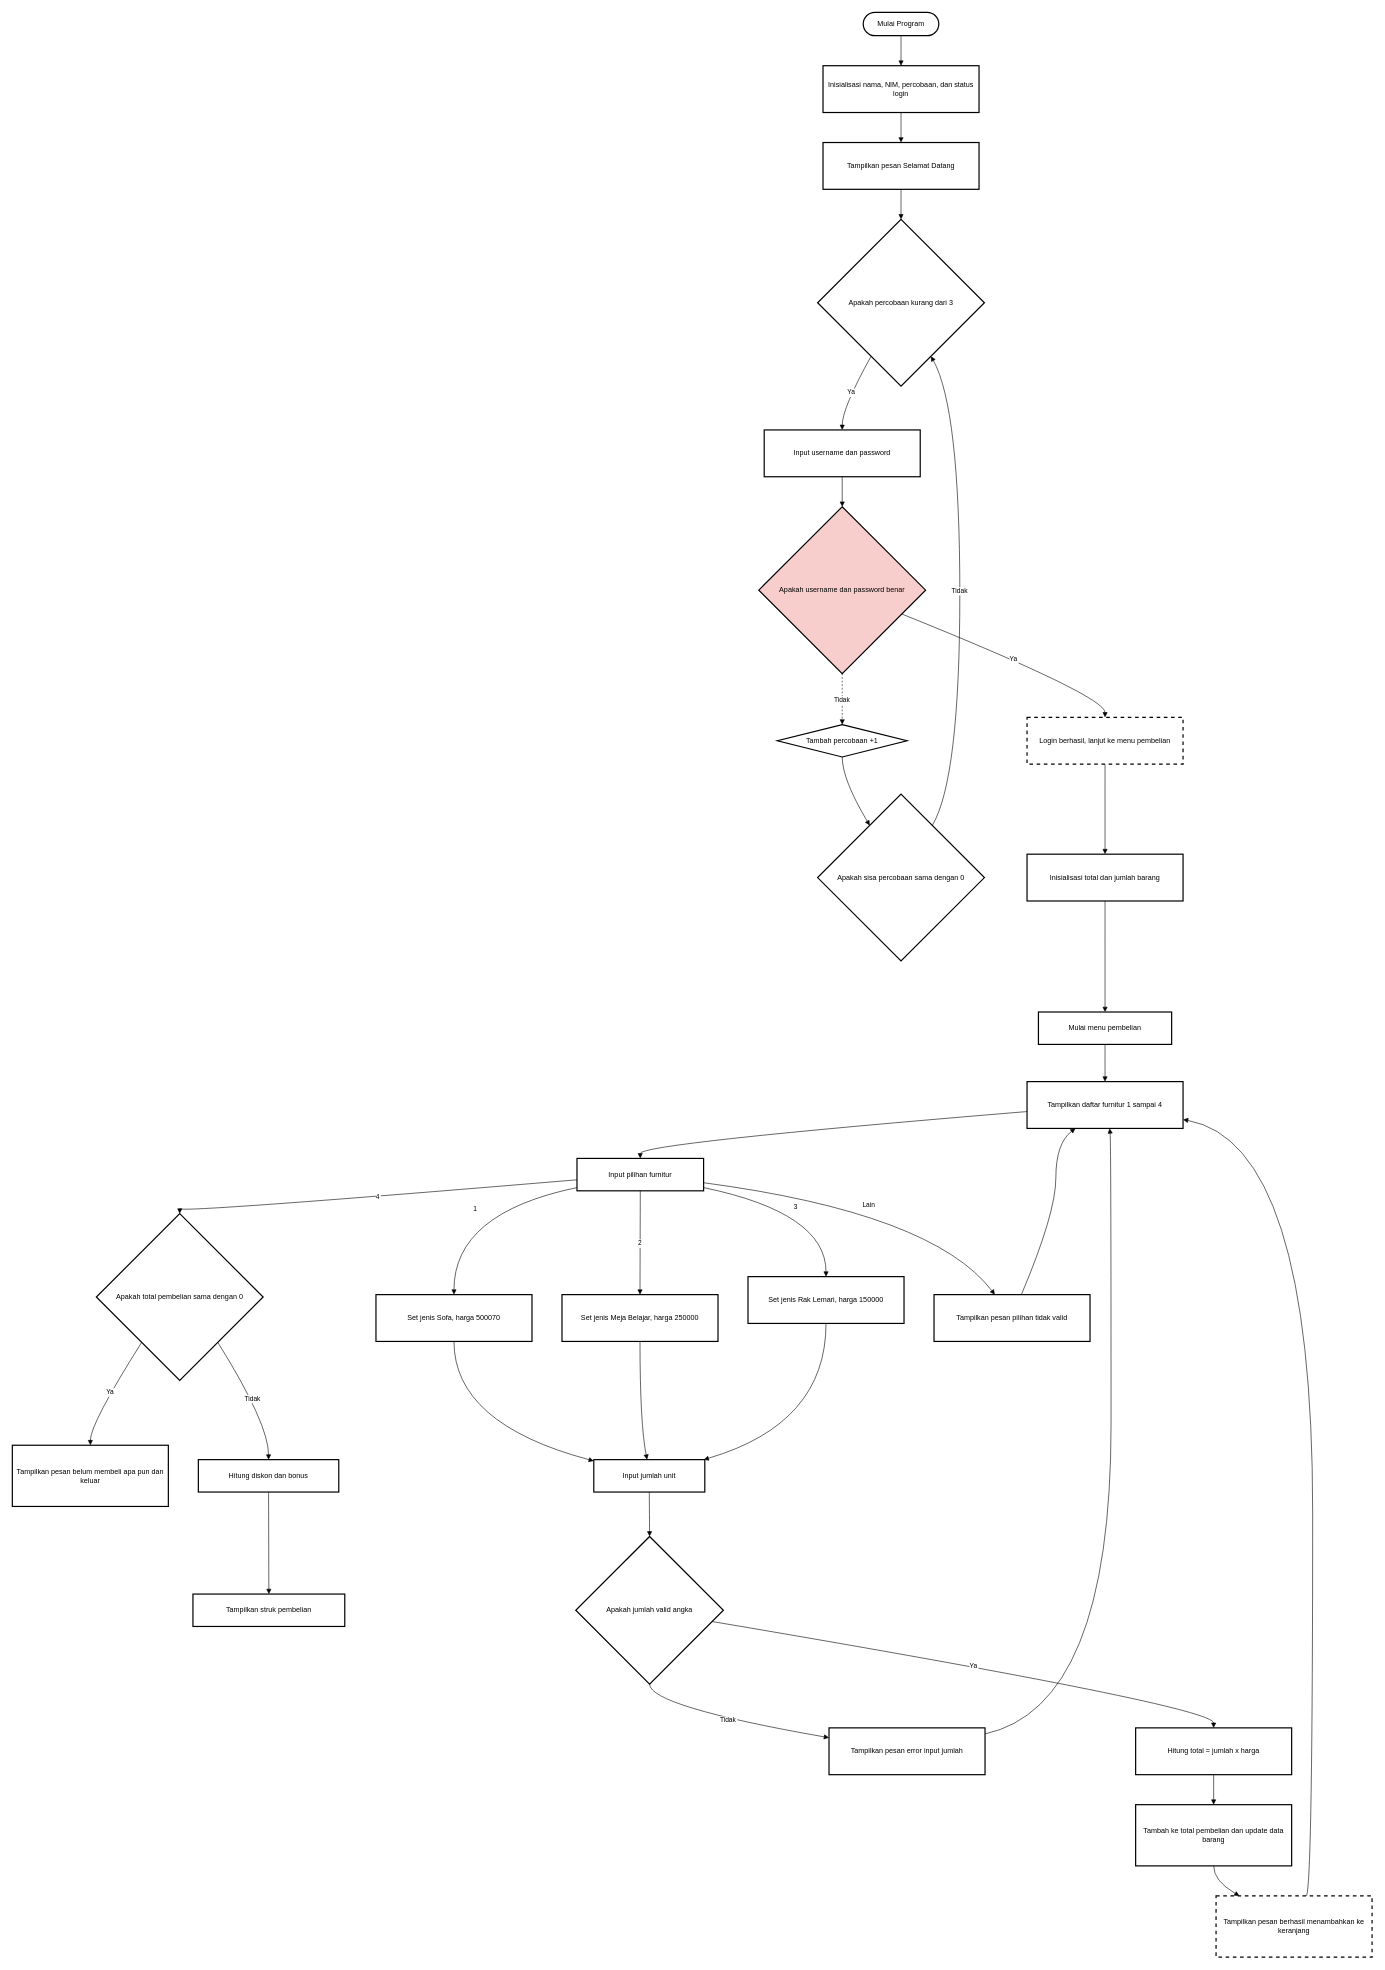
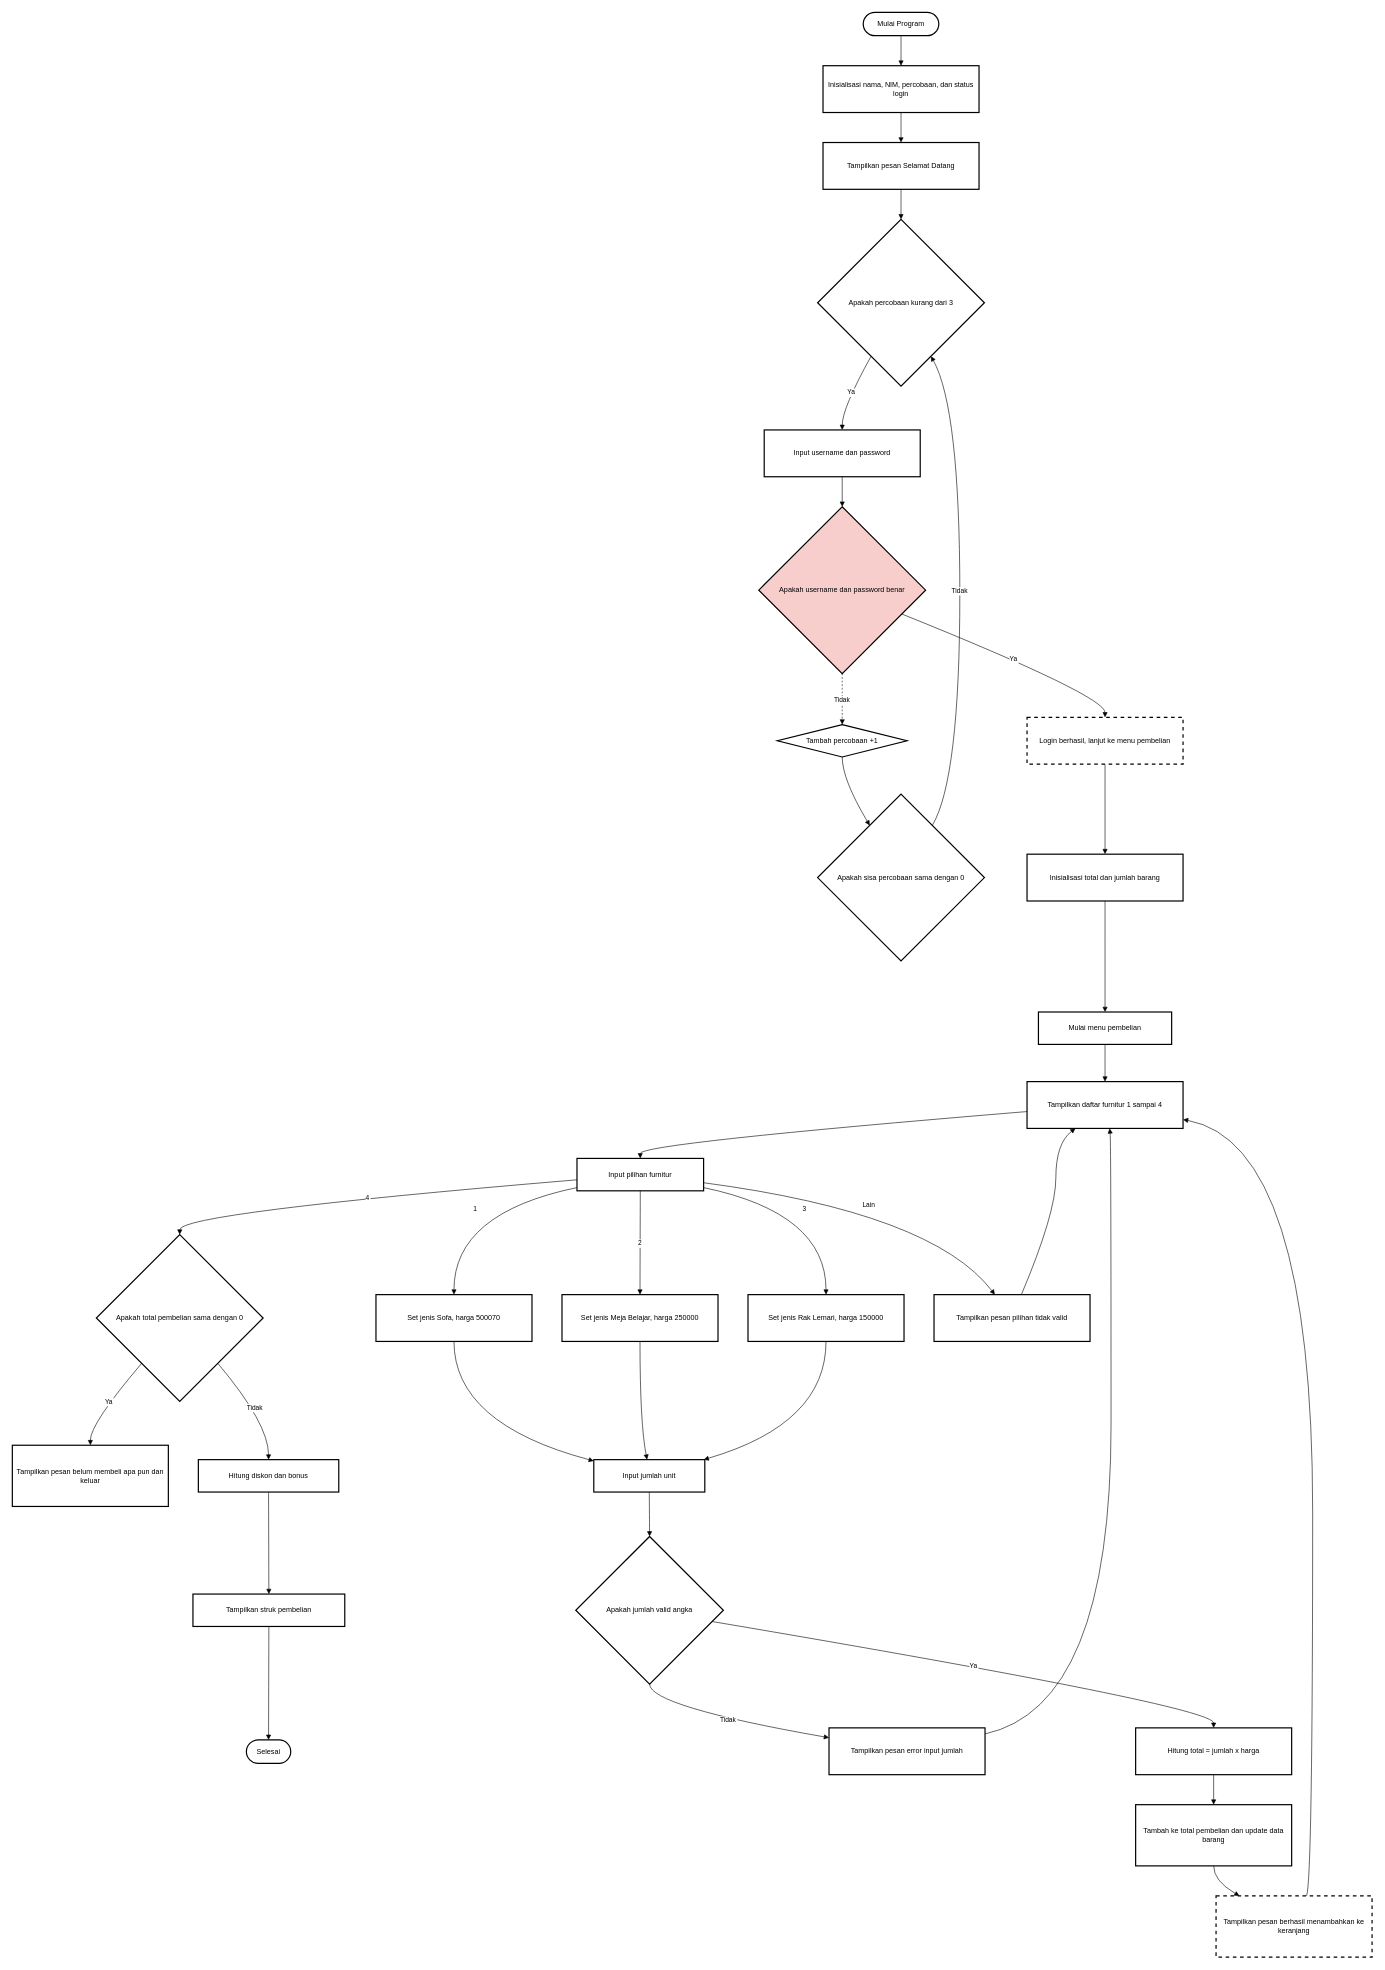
- <mxCell id="15" value="Apakah total pembelian sama dengan 0" style="rhombus;strokeWidth=2;whiteSpace=wrap;" vertex="1" parent="1"><mxGeometry x="160" y="2022" width="278" height="278" as="geometry" /></mxCell>
+ <mxCell id="15" value="Apakah total pembelian sama dengan 0" style="rhombus;strokeWidth=2;whiteSpace=wrap;" vertex="1" parent="1"><mxGeometry x="160" y="2057" width="278" height="278" as="geometry" /></mxCell>
- <mxCell id="22" value="Set jenis Rak Lemari, harga 150000" style="whiteSpace=wrap;strokeWidth=2;" vertex="1" parent="1"><mxGeometry x="1246" y="2127" width="260" height="78" as="geometry" /></mxCell>
+ <mxCell id="22" value="Set jenis Rak Lemari, harga 150000" style="whiteSpace=wrap;strokeWidth=2;" vertex="1" parent="1"><mxGeometry x="1246" y="2157" width="260" height="78" as="geometry" /></mxCell>
+ <mxCell id="47" value="" style="curved=1;startArrow=none;endArrow=block;exitX=0.5;exitY=1;entryX=0.5;entryY=-0.01;rounded=0;" edge="1" parent="1" source="18" target="19"><mxGeometry relative="1" as="geometry"><Array as="points" /></mxGeometry></mxCell>
+ <mxCell id="19" value="Selesai" style="rounded=1;whiteSpace=wrap;arcSize=50;strokeWidth=2;" vertex="1" parent="1"><mxGeometry x="410" y="2899" width="74" height="39" as="geometry" /></mxCell>
